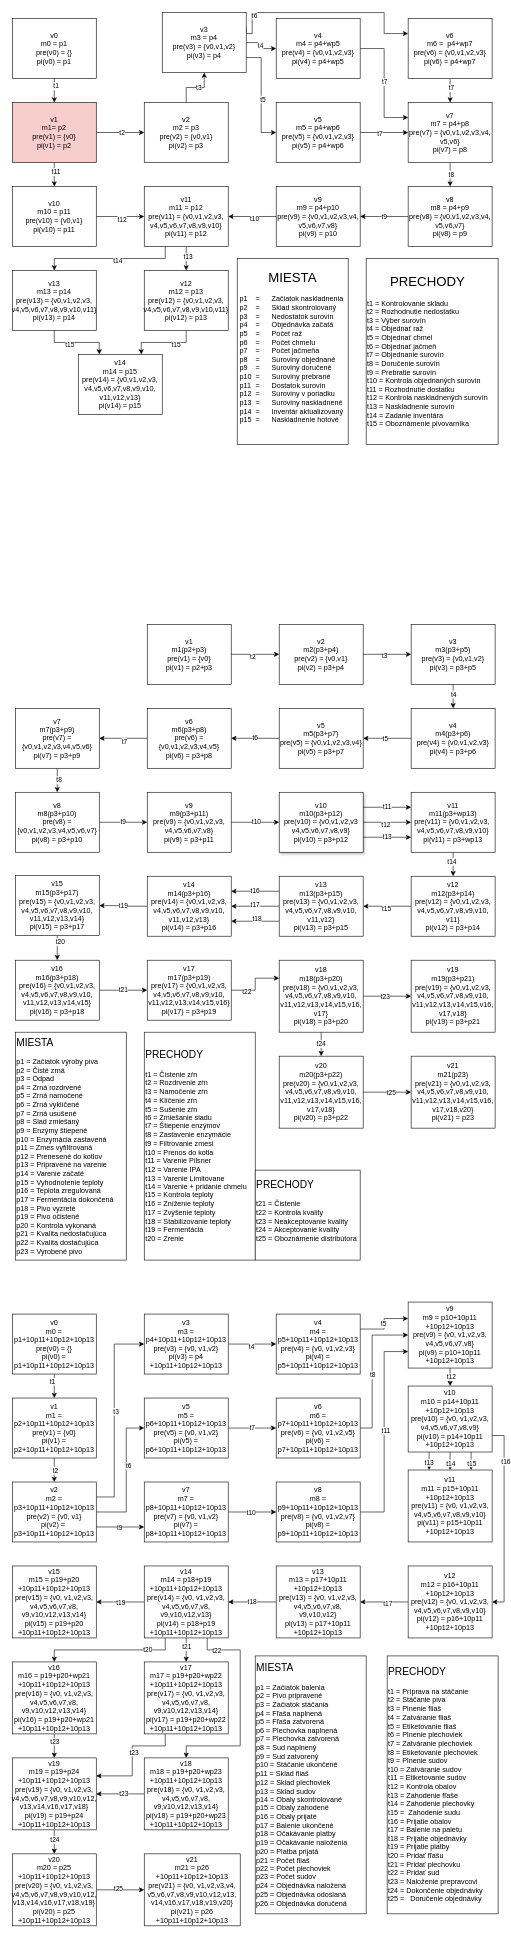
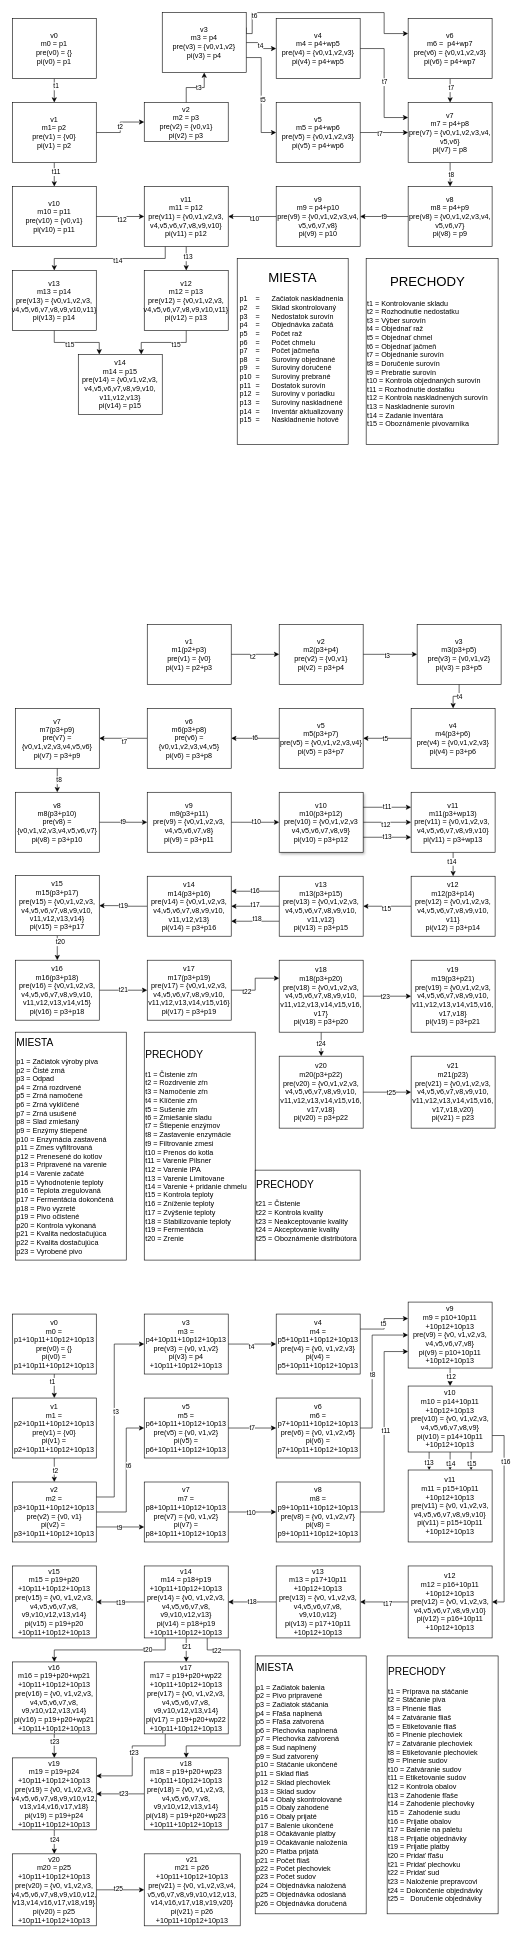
- <mxCell id="70" value="&lt;div&gt;v1&lt;/div&gt;&lt;div&gt;m1= p2&lt;/div&gt;&lt;div&gt;pre(v1) = {v0}&lt;/div&gt;&lt;div&gt;pi(v1) = p2&lt;br&gt;&lt;/div&gt;" style="rounded=0;whiteSpace=wrap;html=1;fillColor=#f8cecc;" parent="1" vertex="1"><mxGeometry x="20" y="170" width="140" height="100" as="geometry" /></mxCell>
+ <mxCell id="70" value="&lt;div&gt;v1&lt;/div&gt;&lt;div&gt;m1= p2&lt;/div&gt;&lt;div&gt;pre(v1) = {v0}&lt;/div&gt;&lt;div&gt;pi(v1) = p2&lt;br&gt;&lt;/div&gt;" style="rounded=0;whiteSpace=wrap;html=1;" parent="1" vertex="1"><mxGeometry x="20" y="170" width="140" height="100" as="geometry" /></mxCell>
- <mxCell id="73" value="&lt;div&gt;v2&lt;/div&gt;&lt;div&gt;m2 = p3&lt;/div&gt;&lt;div&gt;pre(v2) = {v0,v1}&lt;/div&gt;&lt;div&gt;pi(v2) = p3&lt;/div&gt;" style="rounded=0;whiteSpace=wrap;html=1;" parent="1" vertex="1"><mxGeometry x="240" y="170" width="140" height="100" as="geometry" /></mxCell>
+ <mxCell id="73" value="&lt;div&gt;v2&lt;/div&gt;&lt;div&gt;m2 = p3&lt;/div&gt;&lt;div&gt;pre(v2) = {v0,v1}&lt;/div&gt;&lt;div&gt;pi(v2) = p3&lt;/div&gt;" style="rounded=0;whiteSpace=wrap;html=1;" parent="1" vertex="1"><mxGeometry x="240" y="170" width="140" height="65" as="geometry" /></mxCell>
- <mxCell id="10" value="&lt;div&gt;v3&lt;/div&gt;&lt;div&gt;m3(p3+p5)&lt;/div&gt;&lt;div&gt;pre(v3) = {v0,v1,v2}&lt;/div&gt;&lt;div&gt;pi(v3) = p3+p5&lt;br&gt;&lt;/div&gt;" style="rounded=0;whiteSpace=wrap;html=1;" parent="1" vertex="1"><mxGeometry x="685" y="1040" width="140" height="100" as="geometry" /></mxCell>
+ <mxCell id="10" value="&lt;div&gt;v3&lt;/div&gt;&lt;div&gt;m3(p3+p5)&lt;/div&gt;&lt;div&gt;pre(v3) = {v0,v1,v2}&lt;/div&gt;&lt;div&gt;pi(v3) = p3+p5&lt;br&gt;&lt;/div&gt;" style="rounded=0;whiteSpace=wrap;html=1;" parent="1" vertex="1"><mxGeometry x="695" y="1040" width="140" height="100" as="geometry" /></mxCell>
